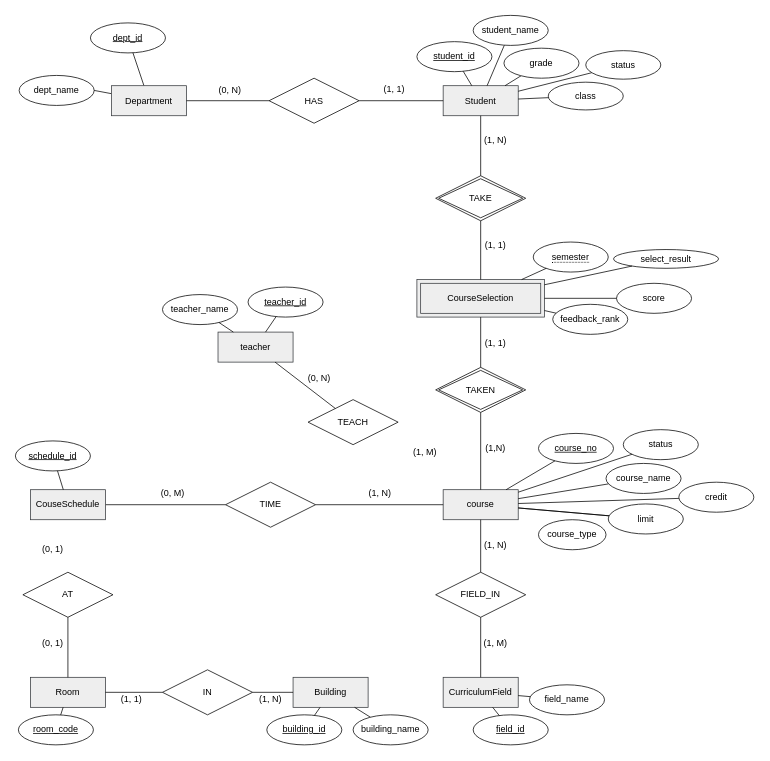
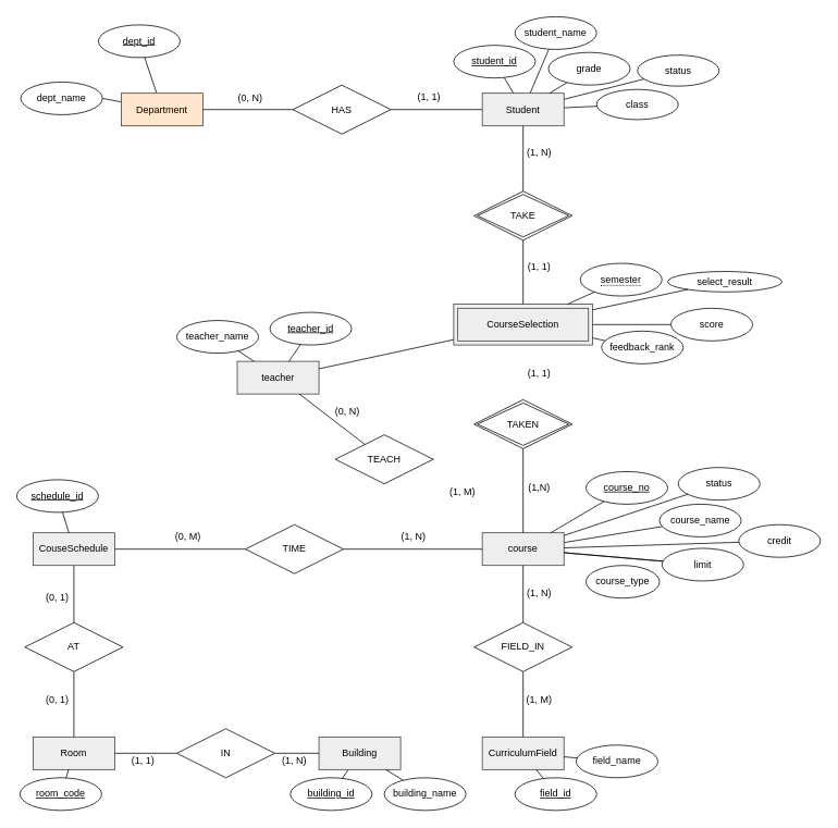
- <mxCell id="24" value="Department" style="whiteSpace=wrap;html=1;align=center;fillColor=#eeeeee;strokeColor=#36393d;" vertex="1" parent="1"><mxGeometry x="148" y="113.69" width="100" height="40" as="geometry" /></mxCell>
+ <mxCell id="24" value="Department" style="whiteSpace=wrap;html=1;align=center;fillColor=#ffe6cc;strokeColor=#36393d;" vertex="1" parent="1"><mxGeometry x="148" y="113.69" width="100" height="40" as="geometry" /></mxCell>
- <mxCell id="56" value="" style="endArrow=none;html=1;rounded=0;entryDx=0;entryDy=0;exitDx=0;exitDy=0;" edge="1" parent="1" source="42" target="47"><mxGeometry relative="1" as="geometry"><mxPoint x="1087" y="382" as="sourcePoint" /><mxPoint x="1137" y="402" as="targetPoint" /></mxGeometry></mxCell>
+ <mxCell id="56" value="" style="endArrow=none;html=1;rounded=0;exitDx=0;exitDy=0;" edge="1" parent="1" source="42" target="15"><mxGeometry relative="1" as="geometry"><mxPoint x="1087" y="382" as="sourcePoint" /><mxPoint x="1137" y="402" as="targetPoint" /></mxGeometry></mxCell>
+ <mxCell id="92" value="" style="endArrow=none;html=1;rounded=0;entryDx=0;entryDy=0;exitDx=0;exitDy=0;" edge="1" parent="1" source="95" target="91"><mxGeometry relative="1" as="geometry"><mxPoint x="56" y="915" as="sourcePoint" /><mxPoint x="51" y="915" as="targetPoint" /></mxGeometry></mxCell>
